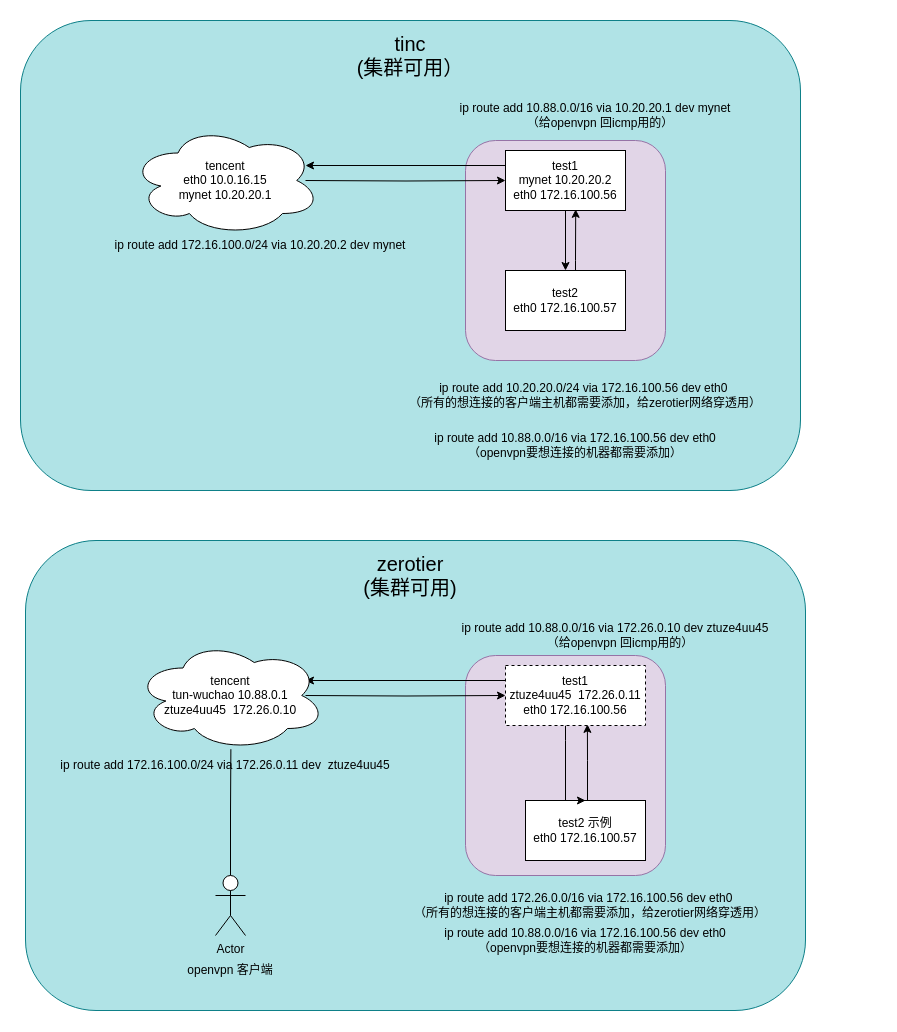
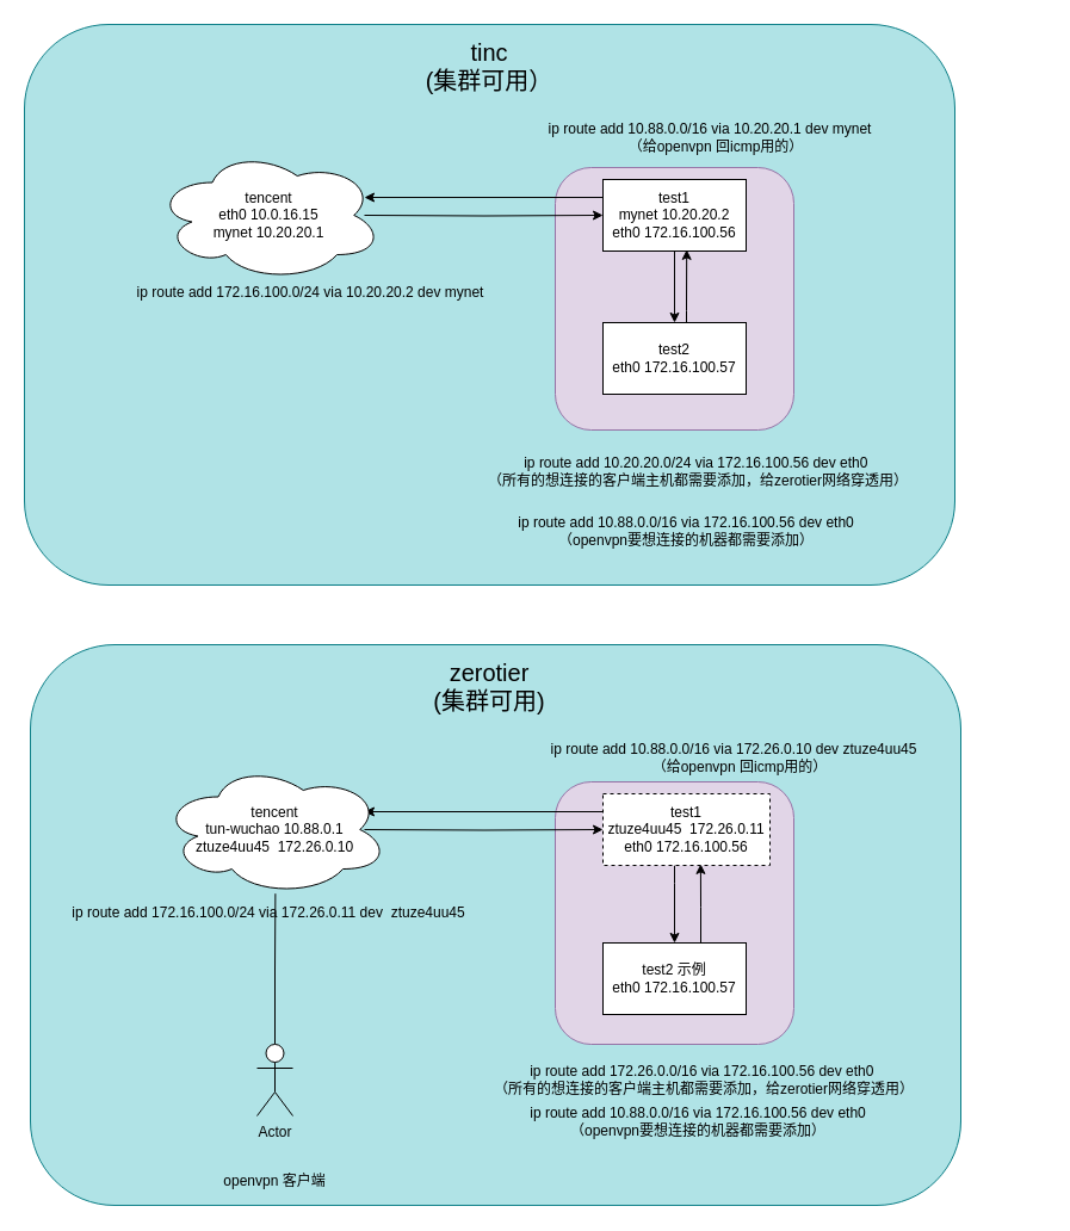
- <mxCell id="14" value="test2 示例&lt;br&gt;eth0 172.16.100.57" style="rounded=0;whiteSpace=wrap;html=1;" parent="1" vertex="1"><mxGeometry x="525" y="800" width="120" height="60" as="geometry" /></mxCell>
+ <mxCell id="14" value="test2 示例&lt;br&gt;eth0 172.16.100.57" style="rounded=0;whiteSpace=wrap;html=1;" parent="1" vertex="1"><mxGeometry x="505" y="790" width="120" height="60" as="geometry" /></mxCell>
- <mxCell id="26" value="openvpn 客户端" style="text;html=1;strokeColor=none;fillColor=none;align=center;verticalAlign=middle;whiteSpace=wrap;rounded=0;" parent="1" vertex="1"><mxGeometry x="170" y="955" width="120" height="30" as="geometry" /></mxCell>
+ <mxCell id="26" value="openvpn 客户端" style="text;html=1;strokeColor=none;fillColor=none;align=center;verticalAlign=middle;whiteSpace=wrap;rounded=0;" parent="1" vertex="1"><mxGeometry x="170" y="975" width="120" height="30" as="geometry" /></mxCell>
